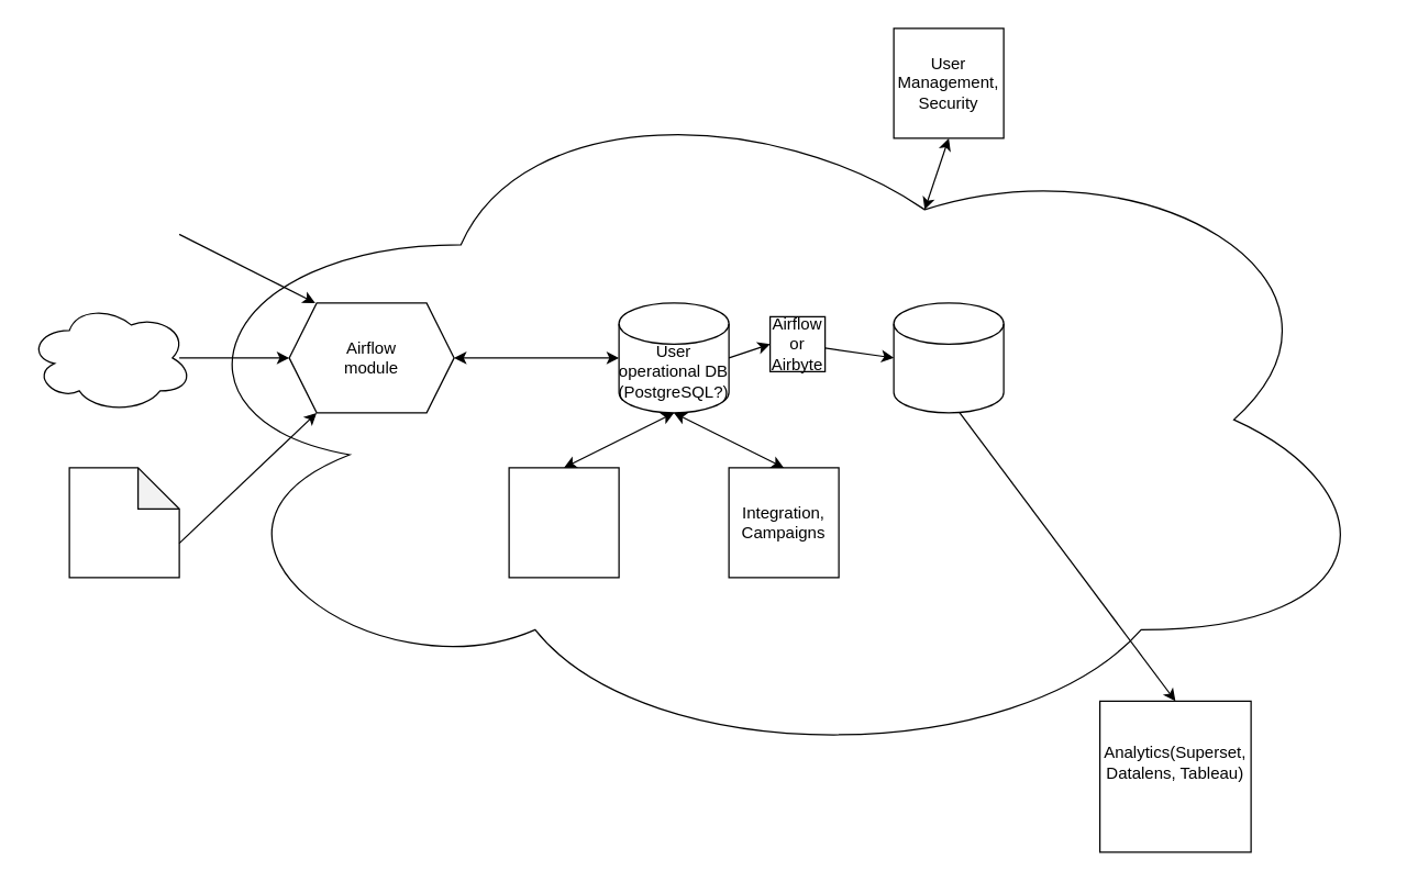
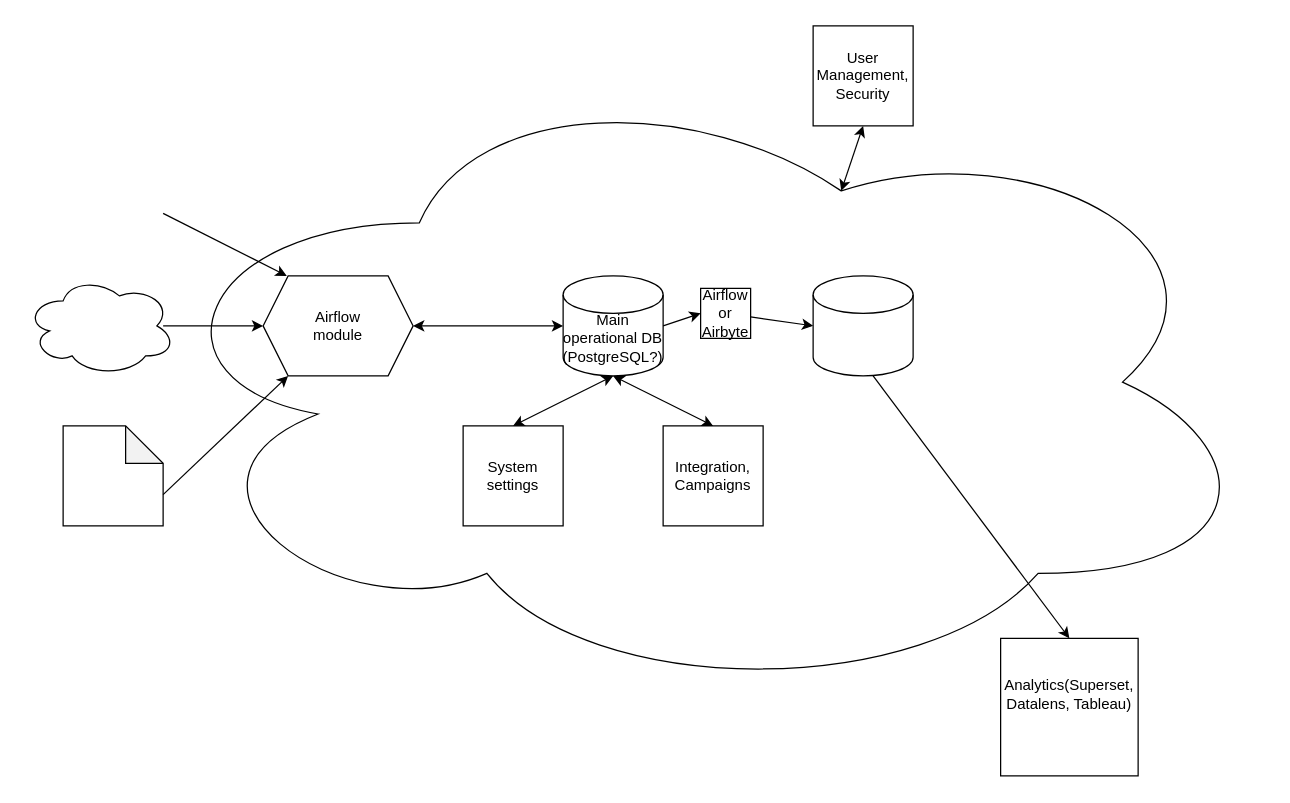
- <mxCell id="17" value="User operational DB (PostgreSQL?)" style="text;html=1;strokeColor=none;fillColor=none;align=center;verticalAlign=middle;whiteSpace=wrap;rounded=0;" parent="1" vertex="1"><mxGeometry x="450" y="255" width="80" height="30" as="geometry" /></mxCell>
+ <mxCell id="17" value="Main operational DB (PostgreSQL?)" style="text;html=1;strokeColor=none;fillColor=none;align=center;verticalAlign=middle;whiteSpace=wrap;rounded=0;" parent="1" vertex="1"><mxGeometry x="450" y="255" width="80" height="30" as="geometry" /></mxCell>
+ <mxCell id="21" value="System settings " style="text;html=1;strokeColor=none;fillColor=none;align=center;verticalAlign=middle;whiteSpace=wrap;rounded=0;" parent="1" vertex="1"><mxGeometry x="370" y="365" width="80" height="30" as="geometry" /></mxCell>
